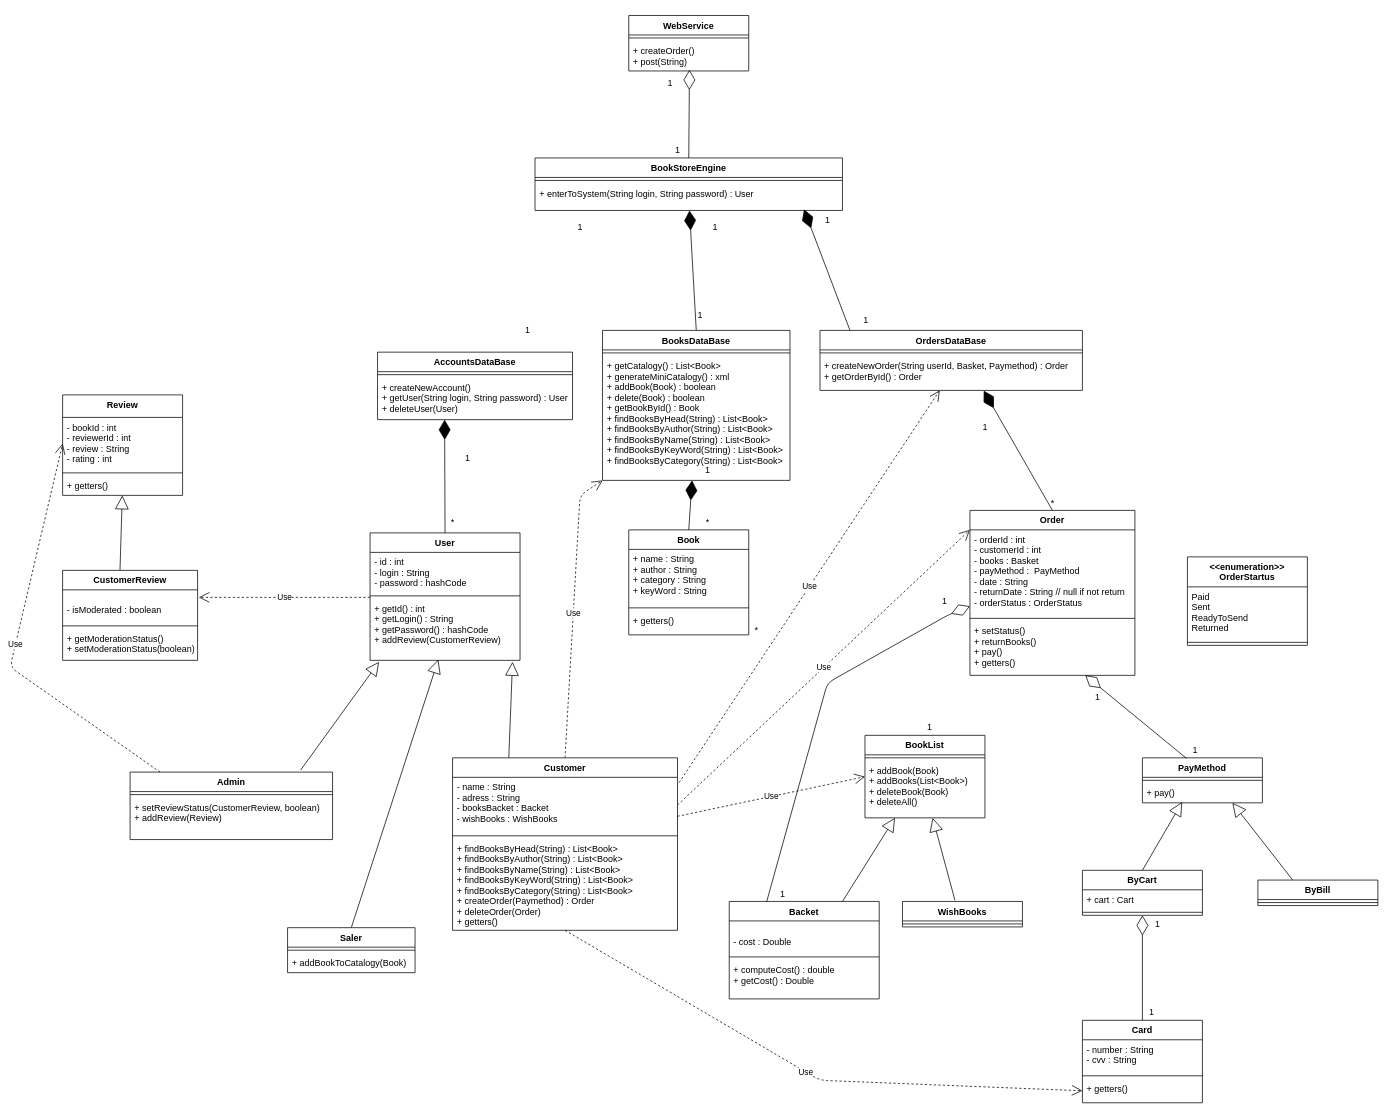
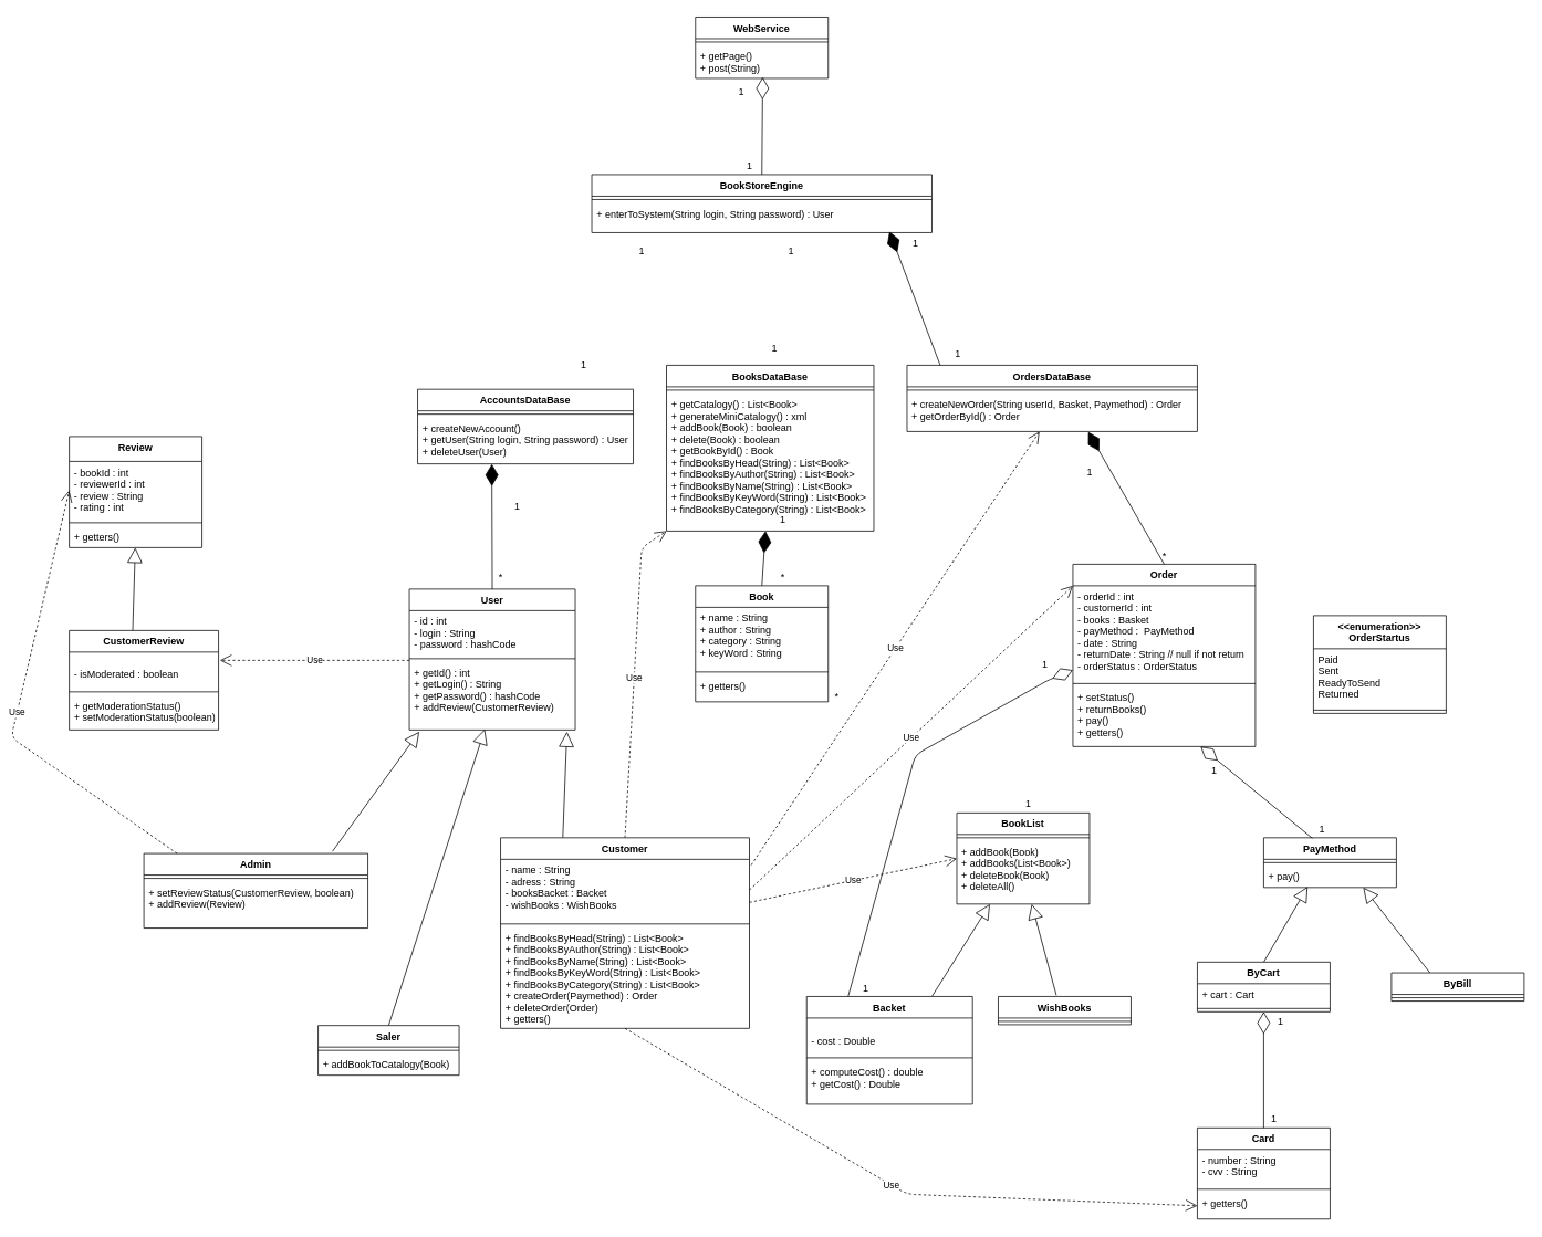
- <mxCell id="13" value="+ createOrder()&#10;+ post(String)&#10;" style="text;strokeColor=none;fillColor=none;align=left;verticalAlign=top;spacingLeft=4;spacingRight=4;overflow=hidden;rotatable=0;points=[[0,0.5],[1,0.5]];portConstraint=eastwest;" parent="11" vertex="1"><mxGeometry y="34" width="160" height="40" as="geometry" /></mxCell>
+ <mxCell id="13" value="+ getPage()&#10;+ post(String)&#10;" style="text;strokeColor=none;fillColor=none;align=left;verticalAlign=top;spacingLeft=4;spacingRight=4;overflow=hidden;rotatable=0;points=[[0,0.5],[1,0.5]];portConstraint=eastwest;" parent="11" vertex="1"><mxGeometry y="34" width="160" height="40" as="geometry" /></mxCell>
- <mxCell id="2" value="" style="endArrow=diamondThin;endFill=1;endSize=24;html=1;exitX=0.5;exitY=0;exitDx=0;exitDy=0;" parent="1" source="5" target="10" edge="1"><mxGeometry width="160" relative="1" as="geometry"><mxPoint x="950" y="440" as="sourcePoint" /><mxPoint x="1110" y="440" as="targetPoint" /></mxGeometry></mxCell>
